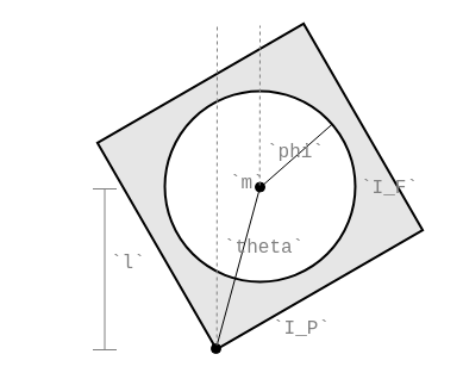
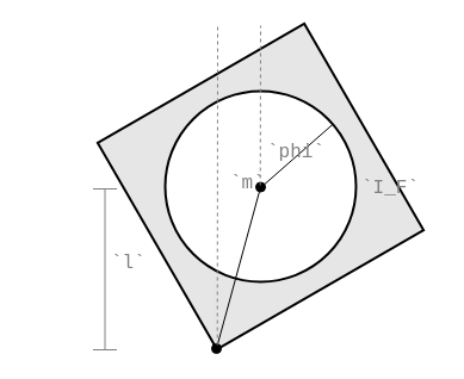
- <mxCell id="13" value="&lt;font face=&quot;SFMono-Regular, Menlo, Monaco, Consolas, Liberation Mono, Courier New, monospace&quot; color=&quot;#808080&quot;&gt;&lt;span style=&quot;font-size: 16px; text-wrap: wrap;&quot;&gt;`theta`&lt;/span&gt;&lt;/font&gt;" style="text;html=1;align=left;verticalAlign=middle;resizable=0;points=[];autosize=1;strokeColor=none;fillColor=none;" vertex="1" parent="1"><mxGeometry x="186" y="192" width="85" height="31" as="geometry" /></mxCell>
- <mxCell id="9" value="&lt;font face=&quot;SFMono-Regular, Menlo, Monaco, Consolas, Liberation Mono, Courier New, monospace&quot; color=&quot;#808080&quot;&gt;&lt;span style=&quot;font-size: 16px; text-wrap: wrap;&quot;&gt;`I_P`&lt;/span&gt;&lt;/font&gt;" style="text;html=1;align=left;verticalAlign=middle;resizable=0;points=[];autosize=1;strokeColor=none;fillColor=none;" vertex="1" parent="1"><mxGeometry x="227" y="260" width="66" height="31" as="geometry" /></mxCell>
